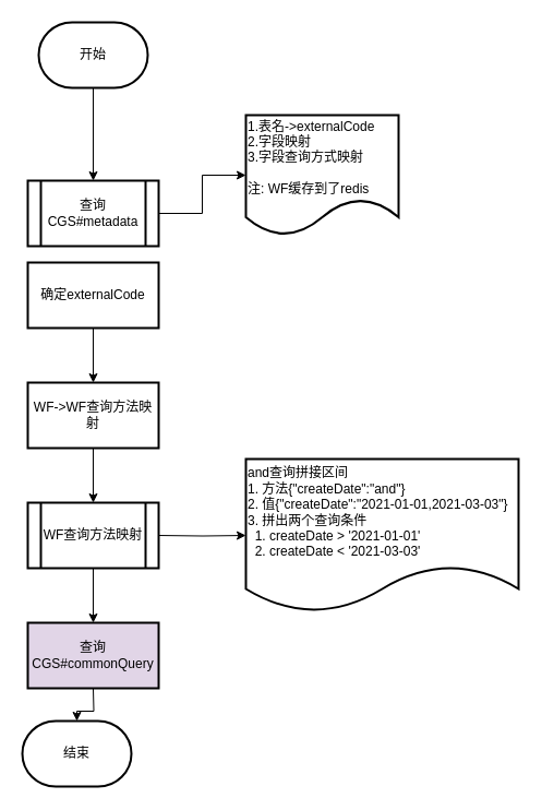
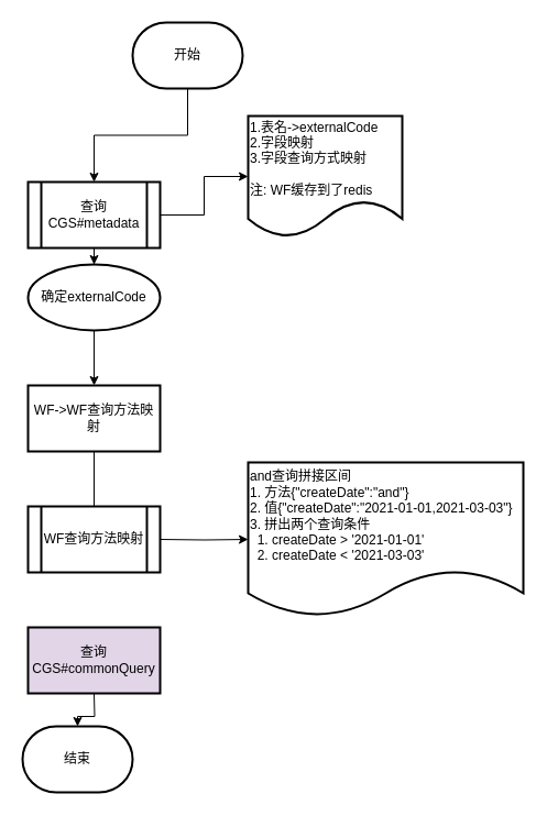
- <mxCell id="3" value="开始" style="strokeWidth=2;html=1;shape=mxgraph.flowchart.terminator;whiteSpace=wrap;" parent="1" vertex="1"><mxGeometry x="35" y="20" width="100" height="60" as="geometry" /></mxCell>
+ <mxCell id="3" value="开始" style="strokeWidth=2;html=1;shape=mxgraph.flowchart.terminator;whiteSpace=wrap;" parent="1" vertex="1"><mxGeometry x="120" y="20" width="100" height="60" as="geometry" /></mxCell>
+ <mxCell id="4" value="" style="edgeStyle=orthogonalEdgeStyle;rounded=0;orthogonalLoop=1;jettySize=auto;html=1;" parent="1" source="6" target="8" edge="1"><mxGeometry relative="1" as="geometry" /></mxCell>
- <mxCell id="8" value="确定externalCode" style="whiteSpace=wrap;html=1;strokeWidth=2;" parent="1" vertex="1"><mxGeometry x="25" y="240" width="120" height="60" as="geometry" /></mxCell>
+ <mxCell id="8" value="确定externalCode" style="ellipse;whiteSpace=wrap;html=1;strokeWidth=2;" parent="1" vertex="1"><mxGeometry x="25" y="240" width="120" height="60" as="geometry" /></mxCell>
- <mxCell id="9" value="" style="edgeStyle=orthogonalEdgeStyle;rounded=0;orthogonalLoop=1;jettySize=auto;html=1;" parent="1" source="10" target="17" edge="1"><mxGeometry relative="1" as="geometry" /></mxCell>
+ <mxCell id="9" value="" style="edgeStyle=orthogonalEdgeStyle;rounded=0;orthogonalLoop=1;jettySize=auto;html=1;endArrow=none;" parent="1" source="10" target="17" edge="1"><mxGeometry relative="1" as="geometry" /></mxCell>
- <mxCell id="16" value="" style="edgeStyle=orthogonalEdgeStyle;rounded=0;orthogonalLoop=1;jettySize=auto;html=1;" parent="1" source="17" target="18" edge="1"><mxGeometry relative="1" as="geometry" /></mxCell>
